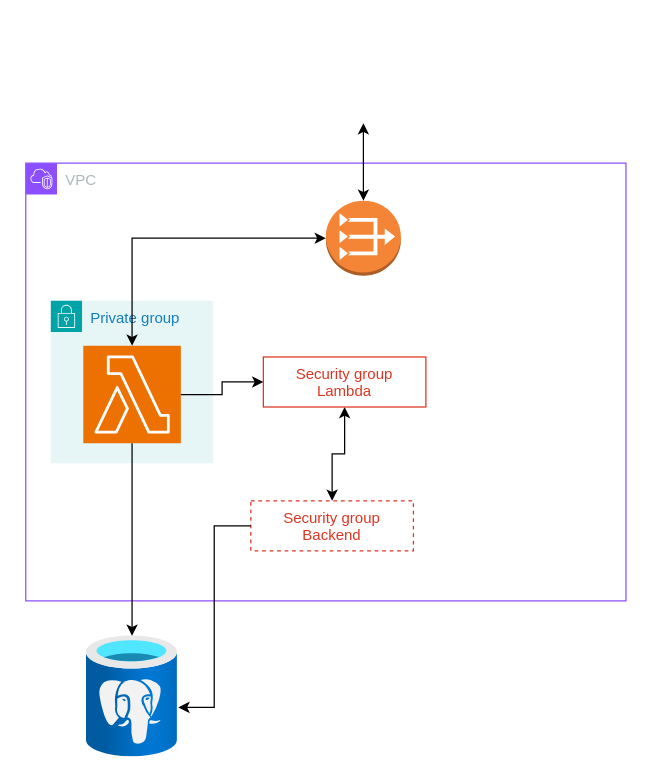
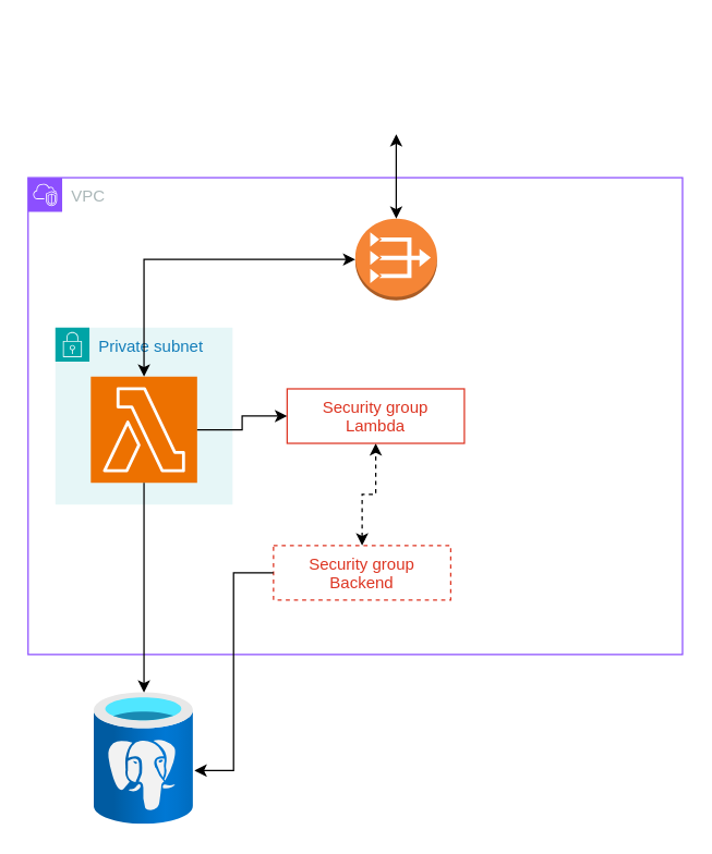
- <mxCell id="3" value="Private group" style="points=[[0,0],[0.25,0],[0.5,0],[0.75,0],[1,0],[1,0.25],[1,0.5],[1,0.75],[1,1],[0.75,1],[0.5,1],[0.25,1],[0,1],[0,0.75],[0,0.5],[0,0.25]];outlineConnect=0;gradientColor=none;html=1;whiteSpace=wrap;fontSize=12;fontStyle=0;container=1;pointerEvents=0;collapsible=0;recursiveResize=0;shape=mxgraph.aws4.group;grIcon=mxgraph.aws4.group_security_group;grStroke=0;strokeColor=#00A4A6;fillColor=#E6F6F7;verticalAlign=top;align=left;spacingLeft=30;fontColor=#147EBA;dashed=0;" vertex="1" parent="2"><mxGeometry x="20" y="110" width="130" height="130" as="geometry" /></mxCell>
+ <mxCell id="3" value="Private subnet" style="points=[[0,0],[0.25,0],[0.5,0],[0.75,0],[1,0],[1,0.25],[1,0.5],[1,0.75],[1,1],[0.75,1],[0.5,1],[0.25,1],[0,1],[0,0.75],[0,0.5],[0,0.25]];outlineConnect=0;gradientColor=none;html=1;whiteSpace=wrap;fontSize=12;fontStyle=0;container=1;pointerEvents=0;collapsible=0;recursiveResize=0;shape=mxgraph.aws4.group;grIcon=mxgraph.aws4.group_security_group;grStroke=0;strokeColor=#00A4A6;fillColor=#E6F6F7;verticalAlign=top;align=left;spacingLeft=30;fontColor=#147EBA;dashed=0;" vertex="1" parent="2"><mxGeometry x="20" y="110" width="130" height="130" as="geometry" /></mxCell>
- <mxCell id="7" style="edgeStyle=orthogonalEdgeStyle;rounded=0;orthogonalLoop=1;jettySize=auto;html=1;entryX=0.5;entryY=1;entryDx=0;entryDy=0;startArrow=classic;startFill=1;" edge="1" parent="2" source="8" target="9"><mxGeometry relative="1" as="geometry" /></mxCell>
+ <mxCell id="7" style="edgeStyle=orthogonalEdgeStyle;rounded=0;orthogonalLoop=1;jettySize=auto;html=1;entryX=0.5;entryY=1;entryDx=0;entryDy=0;startArrow=classic;startFill=1;dashed=1;" edge="1" parent="2" source="8" target="9"><mxGeometry relative="1" as="geometry" /></mxCell>
